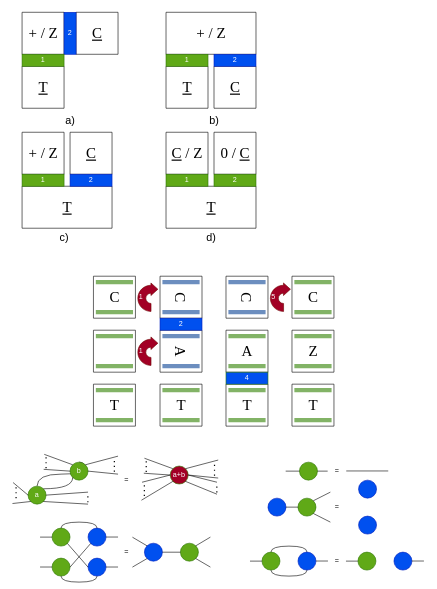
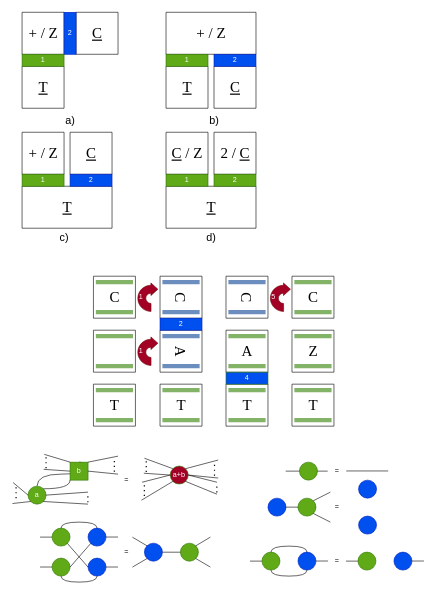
- <mxCell id="26" value="0 / &lt;u&gt;C&lt;/u&gt;" style="text;html=1;align=center;verticalAlign=middle;resizable=0;points=[];autosize=1;strokeColor=none;fillColor=none;fontSize=25;fontFamily=Garamond;" parent="25" vertex="1"><mxGeometry y="15" width="70" height="40" as="geometry" /></mxCell>
+ <mxCell id="26" value="2 / &lt;u&gt;C&lt;/u&gt;" style="text;html=1;align=center;verticalAlign=middle;resizable=0;points=[];autosize=1;strokeColor=none;fillColor=none;fontSize=25;fontFamily=Garamond;" parent="25" vertex="1"><mxGeometry y="15" width="70" height="40" as="geometry" /></mxCell>
- <mxCell id="107" value="b" style="ellipse;whiteSpace=wrap;html=1;aspect=fixed;fillColor=#60a917;fontColor=#ffffff;strokeColor=#2D7600;" vertex="1" parent="104"><mxGeometry x="96" y="13" width="30" height="30" as="geometry" /></mxCell>
+ <mxCell id="107" value="b" style="whiteSpace=wrap;html=1;aspect=fixed;fillColor=#60a917;fontColor=#ffffff;strokeColor=#2D7600;rounded=0;" vertex="1" parent="104"><mxGeometry x="96" y="13" width="30" height="30" as="geometry" /></mxCell>
